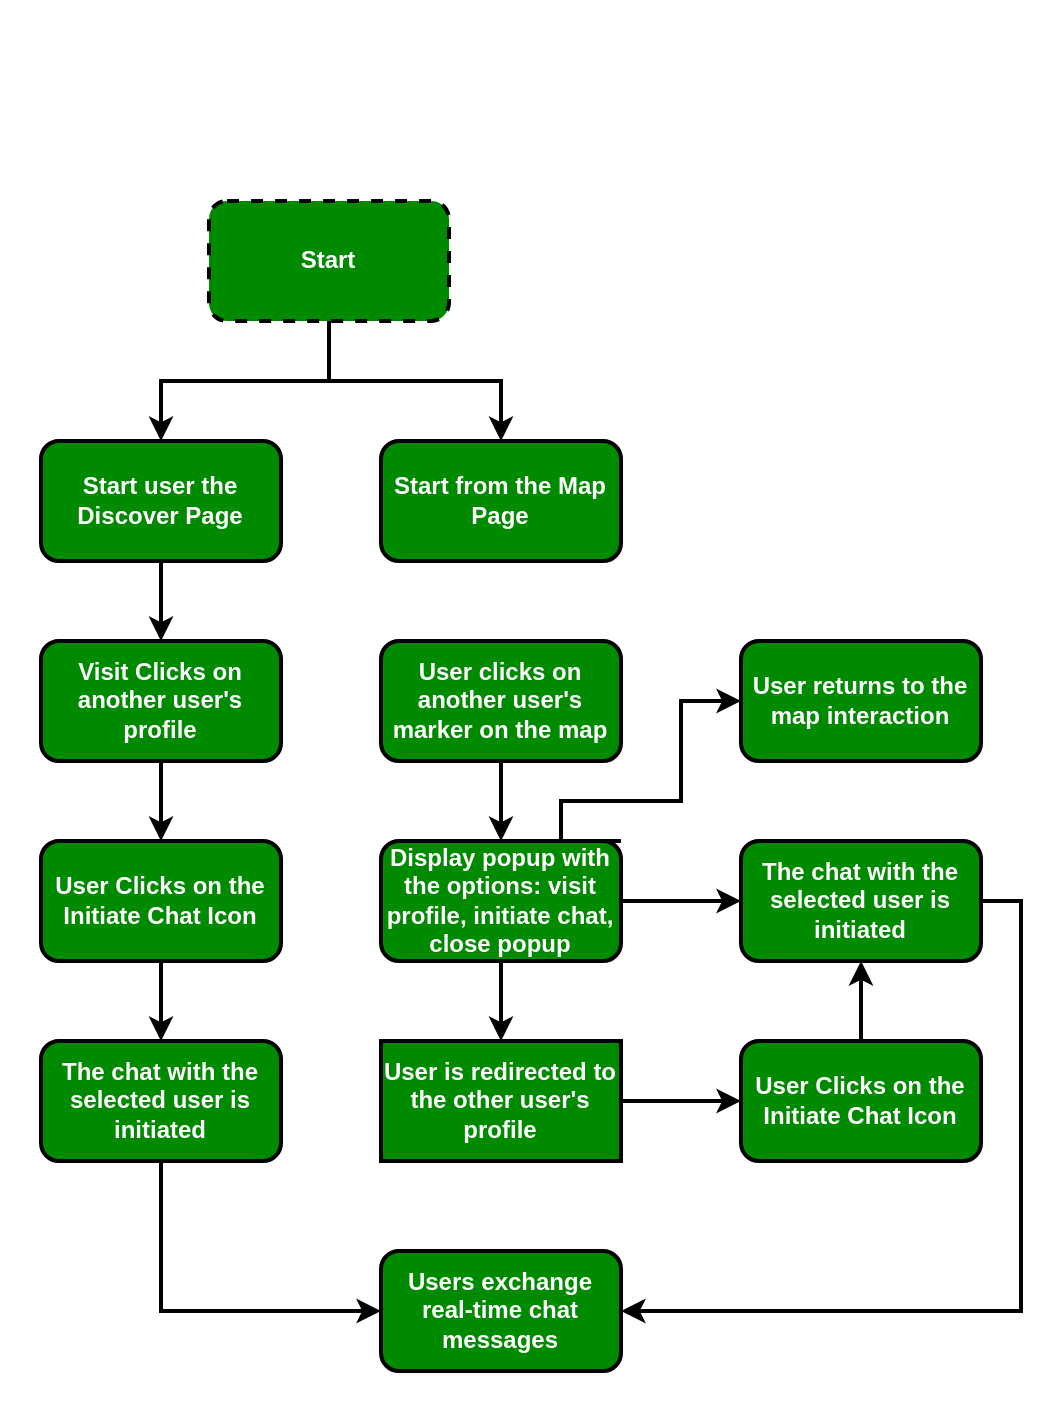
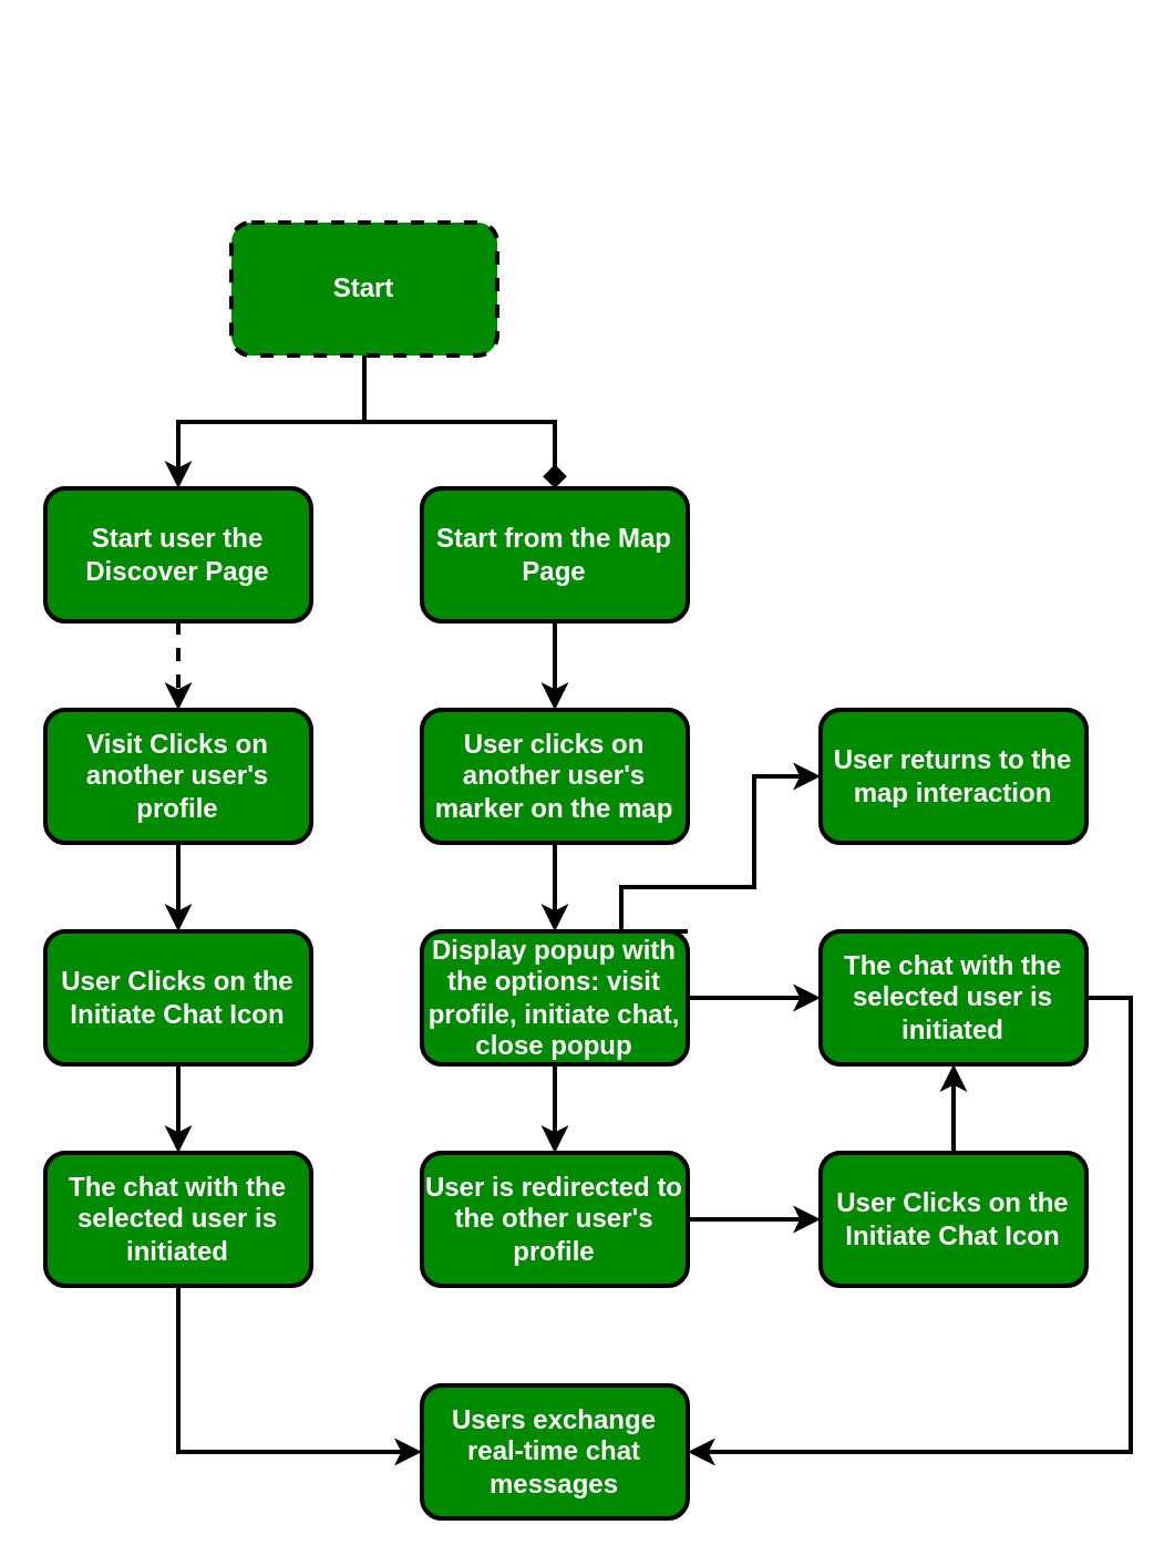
- <mxCell id="17" value="" style="edgeStyle=orthogonalEdgeStyle;rounded=0;orthogonalLoop=1;jettySize=auto;html=1;strokeColor=default;fontColor=#FEFAE0;fillColor=#008a00;strokeWidth=2;" parent="1" source="19" target="11" edge="1"><mxGeometry relative="1" as="geometry" /></mxCell>
+ <mxCell id="17" value="" style="edgeStyle=orthogonalEdgeStyle;rounded=0;orthogonalLoop=1;jettySize=auto;html=1;strokeColor=default;fontColor=#FEFAE0;fillColor=#008a00;strokeWidth=2;endArrow=diamond;" parent="1" source="19" target="11" edge="1"><mxGeometry relative="1" as="geometry" /></mxCell>
- <mxCell id="3" value="" style="edgeStyle=orthogonalEdgeStyle;rounded=0;orthogonalLoop=1;jettySize=auto;html=1;strokeColor=default;fontColor=#FEFAE0;fillColor=#008a00;strokeWidth=2;" parent="1" source="4" target="6" edge="1"><mxGeometry relative="1" as="geometry" /></mxCell>
+ <mxCell id="3" value="" style="edgeStyle=orthogonalEdgeStyle;rounded=0;orthogonalLoop=1;jettySize=auto;html=1;strokeColor=default;fontColor=#FEFAE0;fillColor=#008a00;strokeWidth=2;dashed=1;" parent="1" source="4" target="6" edge="1"><mxGeometry relative="1" as="geometry" /></mxCell>
+ <mxCell id="10" style="edgeStyle=orthogonalEdgeStyle;rounded=0;orthogonalLoop=1;jettySize=auto;html=1;exitX=0.5;exitY=1;exitDx=0;exitDy=0;entryX=0.5;entryY=0;entryDx=0;entryDy=0;strokeColor=default;fontColor=#FEFAE0;fillColor=#008a00;strokeWidth=2;" parent="1" source="11" target="13" edge="1"><mxGeometry relative="1" as="geometry" /></mxCell>
- <mxCell id="24" value="&lt;b&gt;Visit Profile&lt;/b&gt;" style="text;strokeColor=none;align=center;fillColor=none;html=1;verticalAlign=middle;whiteSpace=wrap;rounded=0;fontColor=#ffffff;strokeWidth=2;" parent="1" vertex="1"><mxGeometry x="250" y="490" width="60" height="30" as="geometry" /></mxCell>
+ <mxCell id="24" value="&lt;b&gt;Icon Profile&lt;/b&gt;" style="text;strokeColor=none;align=center;fillColor=none;html=1;verticalAlign=middle;whiteSpace=wrap;rounded=0;fontColor=#ffffff;strokeWidth=2;" parent="1" vertex="1"><mxGeometry x="250" y="490" width="60" height="30" as="geometry" /></mxCell>
- <mxCell id="23" value="&lt;b&gt;User is redirected to the other user's profile&lt;/b&gt;" style="whiteSpace=wrap;html=1;strokeColor=default;fillColor=#008a00;fontColor=#ffffff;strokeWidth=2;rounded=0;" parent="1" vertex="1"><mxGeometry x="190" y="520" width="120" height="60" as="geometry" /></mxCell>
+ <mxCell id="23" value="&lt;b&gt;User is redirected to the other user's profile&lt;/b&gt;" style="rounded=1;whiteSpace=wrap;html=1;strokeColor=default;fillColor=#008a00;fontColor=#ffffff;strokeWidth=2;" parent="1" vertex="1"><mxGeometry x="190" y="520" width="120" height="60" as="geometry" /></mxCell>
